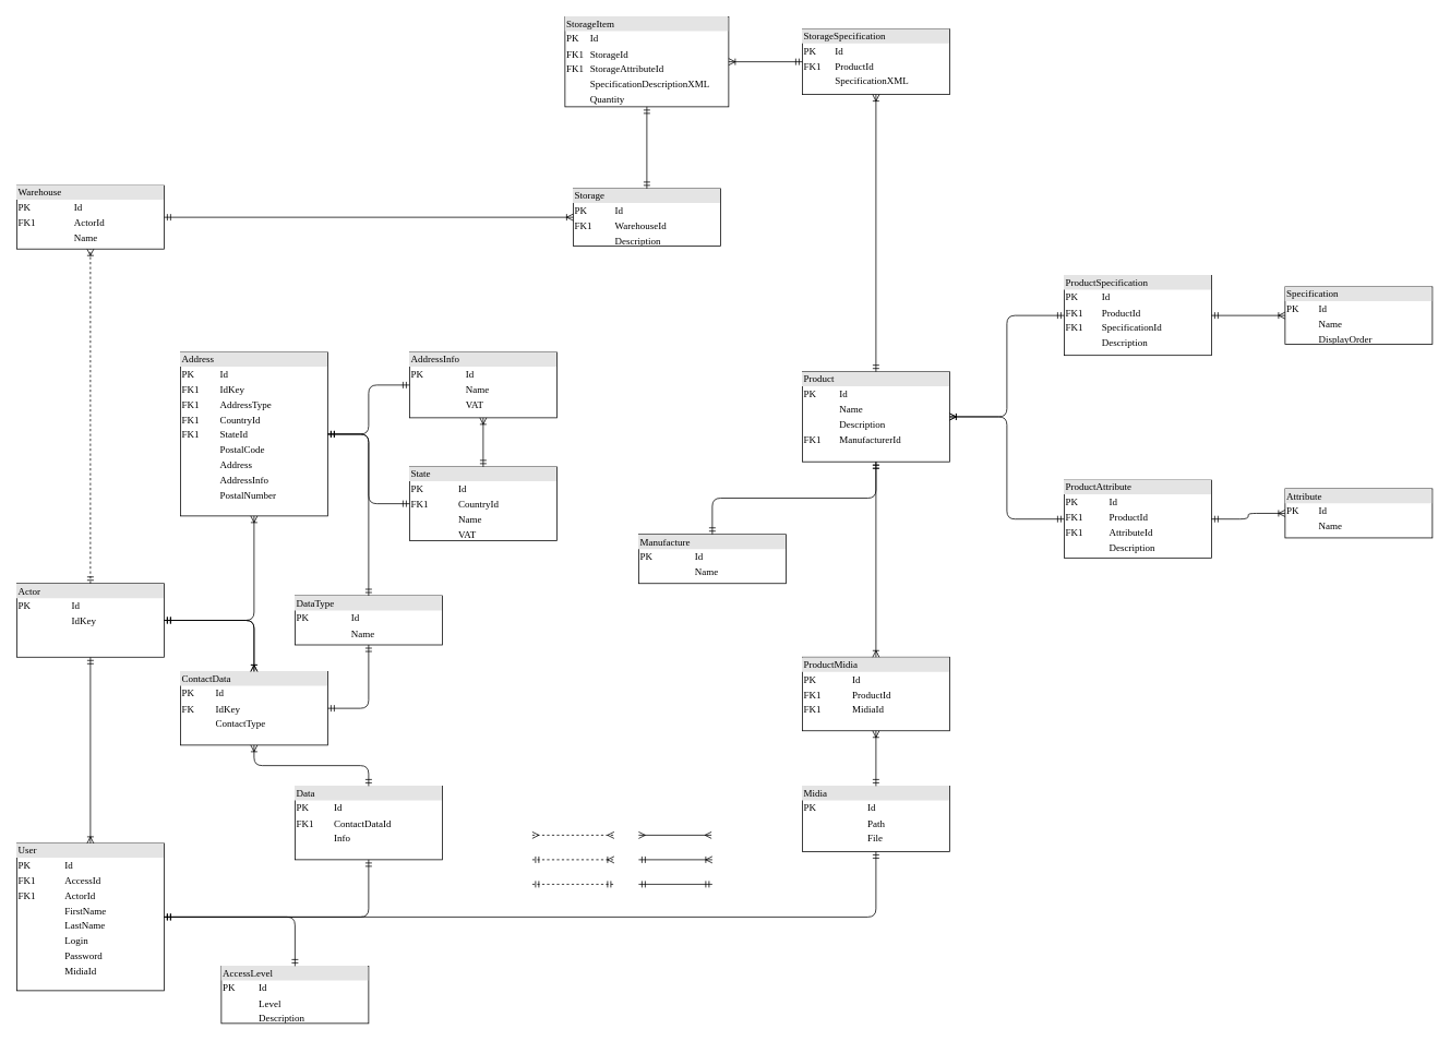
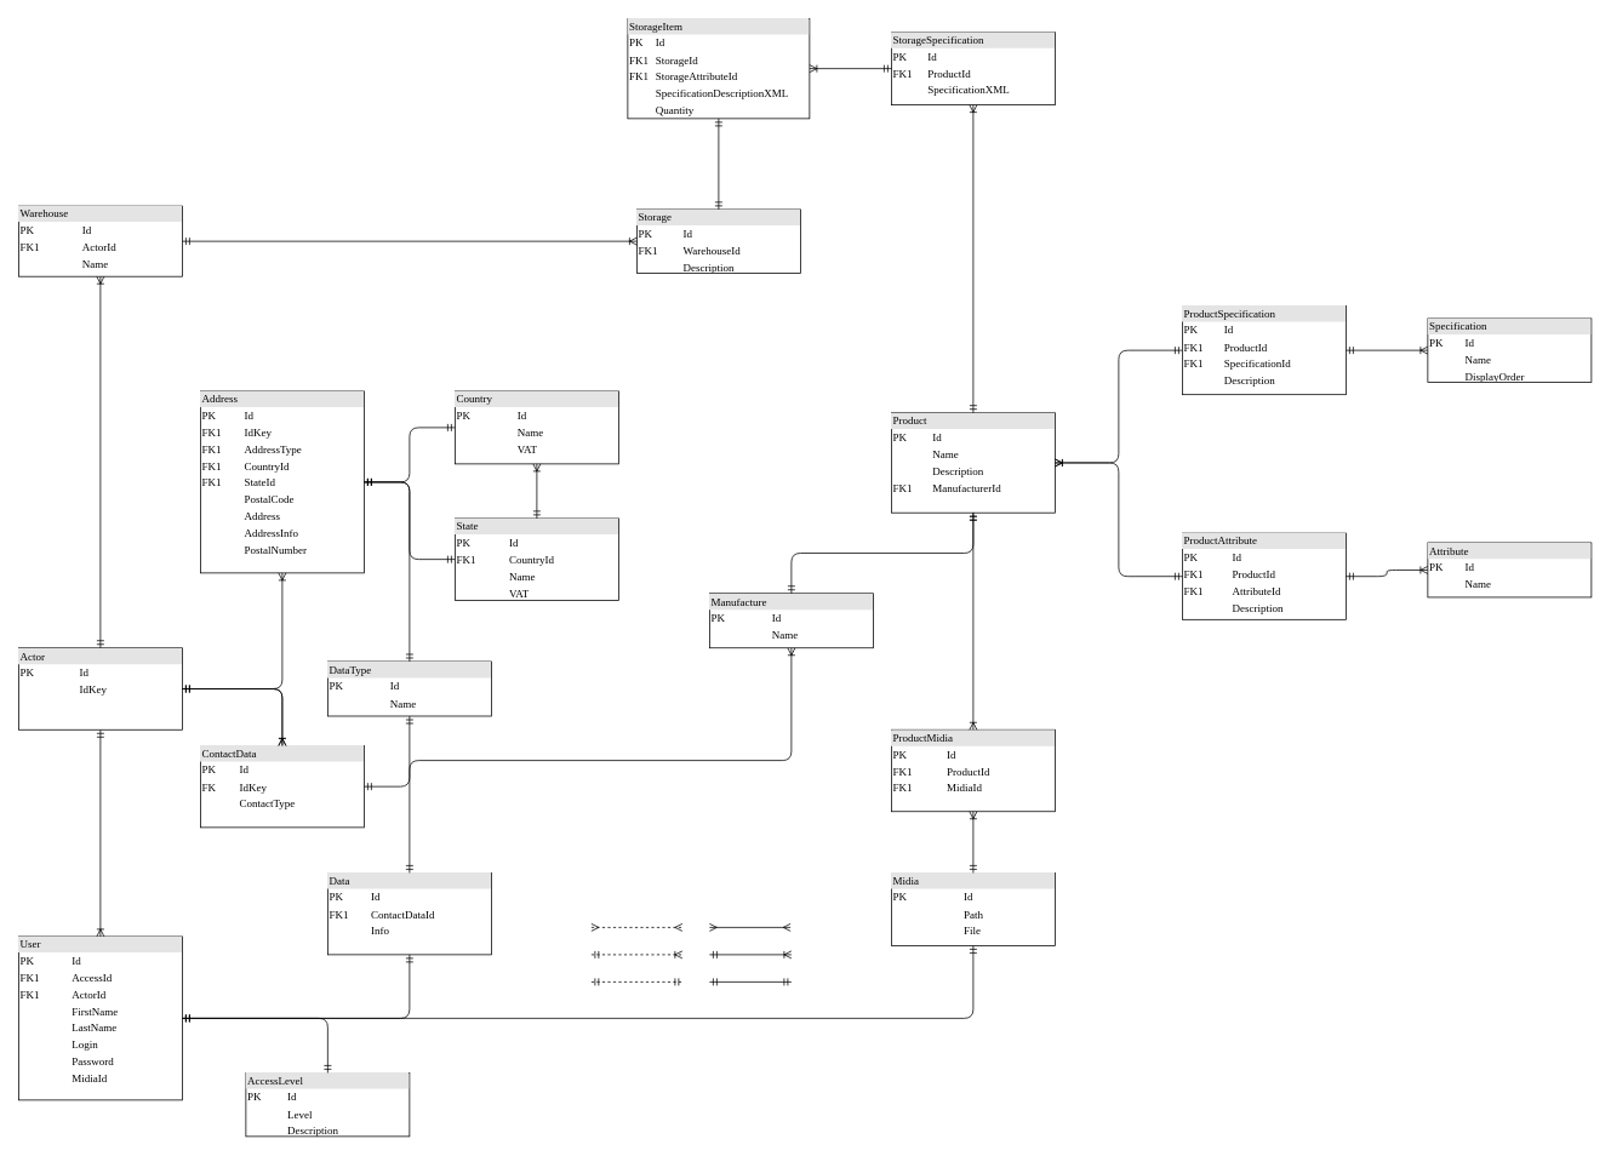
- <mxCell id="22" value="&lt;div style=&quot;box-sizing: border-box ; width: 100% ; background: #e4e4e4 ; padding: 2px&quot;&gt;AddressInfo&lt;/div&gt;&lt;table style=&quot;width: 100% ; font-size: 1em&quot; cellpadding=&quot;2&quot; cellspacing=&quot;0&quot;&gt;&lt;tbody&gt;&lt;tr&gt;&lt;td&gt;PK&lt;/td&gt;&lt;td&gt;Id&lt;/td&gt;&lt;/tr&gt;&lt;tr&gt;&lt;td&gt;&lt;/td&gt;&lt;td&gt;Name&lt;/td&gt;&lt;/tr&gt;&lt;tr&gt;&lt;td&gt;&lt;/td&gt;&lt;td&gt;VAT&lt;/td&gt;&lt;/tr&gt;&lt;/tbody&gt;&lt;/table&gt;" style="verticalAlign=top;align=left;overflow=fill;html=1;rounded=0;shadow=0;comic=0;labelBackgroundColor=none;strokeWidth=1;fontFamily=Verdana;fontSize=12" parent="1" vertex="1"><mxGeometry x="500" y="430" width="180" height="80" as="geometry" /></mxCell>
+ <mxCell id="22" value="&lt;div style=&quot;box-sizing: border-box ; width: 100% ; background: #e4e4e4 ; padding: 2px&quot;&gt;Country&lt;/div&gt;&lt;table style=&quot;width: 100% ; font-size: 1em&quot; cellpadding=&quot;2&quot; cellspacing=&quot;0&quot;&gt;&lt;tbody&gt;&lt;tr&gt;&lt;td&gt;PK&lt;/td&gt;&lt;td&gt;Id&lt;/td&gt;&lt;/tr&gt;&lt;tr&gt;&lt;td&gt;&lt;/td&gt;&lt;td&gt;Name&lt;/td&gt;&lt;/tr&gt;&lt;tr&gt;&lt;td&gt;&lt;/td&gt;&lt;td&gt;VAT&lt;/td&gt;&lt;/tr&gt;&lt;/tbody&gt;&lt;/table&gt;" style="verticalAlign=top;align=left;overflow=fill;html=1;rounded=0;shadow=0;comic=0;labelBackgroundColor=none;strokeWidth=1;fontFamily=Verdana;fontSize=12" parent="1" vertex="1"><mxGeometry x="500" y="430" width="180" height="80" as="geometry" /></mxCell>
- <mxCell id="18" value="" style="edgeStyle=orthogonalEdgeStyle;html=1;endArrow=ERoneToMany;startArrow=ERmandOne;labelBackgroundColor=none;fontFamily=Verdana;fontSize=12;align=left;entryX=0.5;entryY=1;entryDx=0;entryDy=0;exitX=0.5;exitY=0;exitDx=0;exitDy=0;dashed=1;" parent="1" source="17" target="4" edge="1"><mxGeometry width="100" height="100" relative="1" as="geometry"><mxPoint x="110" y="630" as="sourcePoint" /><mxPoint x="820" y="510" as="targetPoint" /></mxGeometry></mxCell>
+ <mxCell id="18" value="" style="edgeStyle=orthogonalEdgeStyle;html=1;endArrow=ERoneToMany;startArrow=ERmandOne;labelBackgroundColor=none;fontFamily=Verdana;fontSize=12;align=left;entryX=0.5;entryY=1;entryDx=0;entryDy=0;exitX=0.5;exitY=0;exitDx=0;exitDy=0;" parent="1" source="17" target="4" edge="1"><mxGeometry width="100" height="100" relative="1" as="geometry"><mxPoint x="110" y="630" as="sourcePoint" /><mxPoint x="820" y="510" as="targetPoint" /></mxGeometry></mxCell>
- <mxCell id="16" value="" style="edgeStyle=orthogonalEdgeStyle;html=1;endArrow=ERoneToMany;startArrow=ERmandOne;labelBackgroundColor=none;fontFamily=Verdana;fontSize=12;align=left;exitX=0.5;exitY=0;exitDx=0;exitDy=0;entryX=0.5;entryY=1;entryDx=0;entryDy=0;" parent="1" source="15" target="7" edge="1"><mxGeometry width="100" height="100" relative="1" as="geometry"><mxPoint x="630" y="1140" as="sourcePoint" /><mxPoint x="620" y="1040" as="targetPoint" /></mxGeometry></mxCell>
+ <mxCell id="16" value="" style="edgeStyle=orthogonalEdgeStyle;html=1;endArrow=ERoneToMany;startArrow=ERmandOne;labelBackgroundColor=none;fontFamily=Verdana;fontSize=12;align=left;exitX=0.5;exitY=0;exitDx=0;exitDy=0;" parent="1" source="15" target="36" edge="1"><mxGeometry width="100" height="100" relative="1" as="geometry"><mxPoint x="630" y="1140" as="sourcePoint" /><mxPoint x="620" y="1040" as="targetPoint" /></mxGeometry></mxCell>
